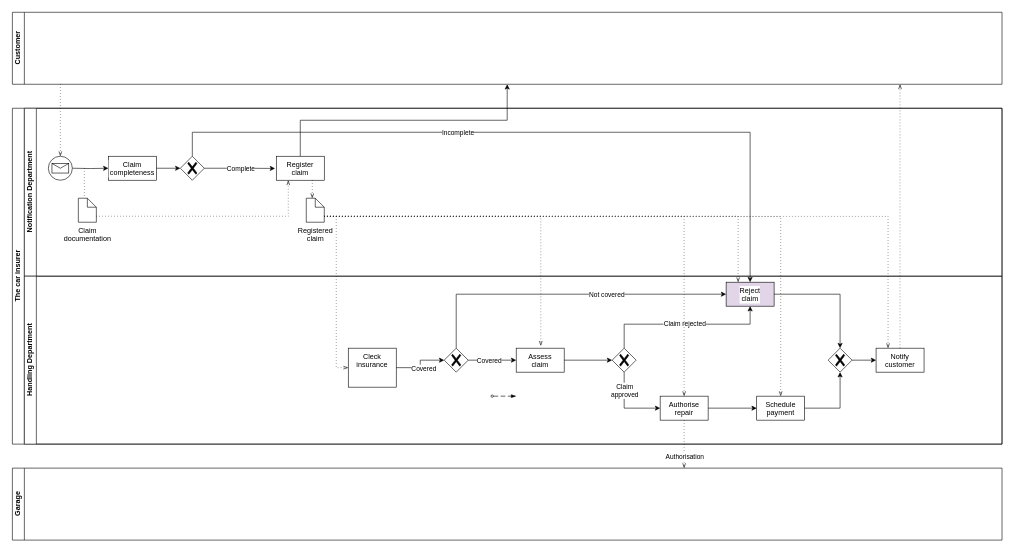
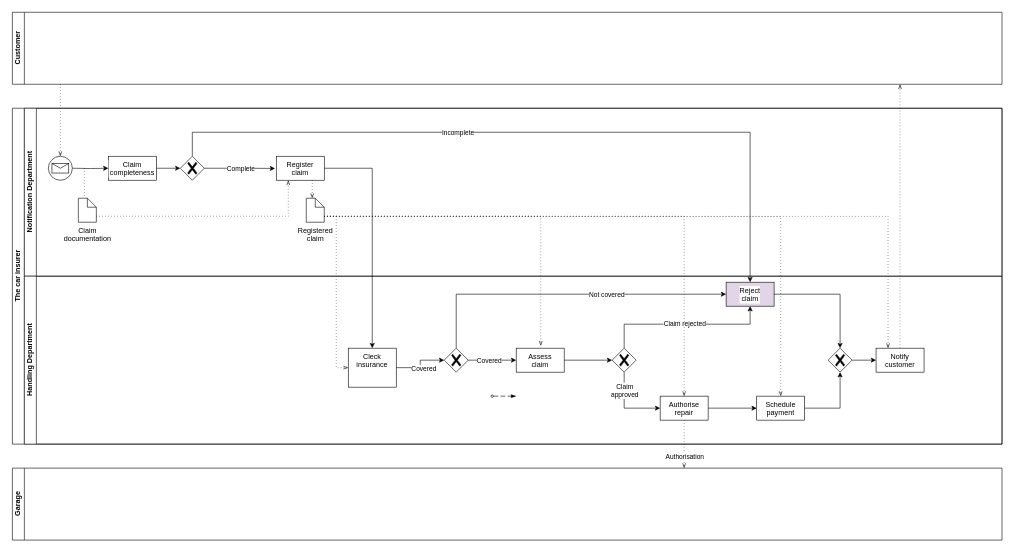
- <mxCell id="4" style="edgeStyle=orthogonalEdgeStyle;rounded=0;orthogonalLoop=1;jettySize=auto;html=1;" parent="3" source="17" target="2" edge="1"><mxGeometry relative="1" as="geometry" /></mxCell>
+ <mxCell id="4" style="edgeStyle=orthogonalEdgeStyle;rounded=0;orthogonalLoop=1;jettySize=auto;html=1;entryX=0.5;entryY=0;entryDx=0;entryDy=0;" parent="3" source="17" target="24" edge="1"><mxGeometry relative="1" as="geometry" /></mxCell>
- <mxCell id="51" value="" style="edgeStyle=elbowEdgeStyle;fontSize=12;html=1;endFill=0;startFill=0;endSize=6;startSize=6;dashed=1;dashPattern=1 4;endArrow=openThin;startArrow=none;rounded=0;entryX=0.25;entryY=0;entryDx=0;entryDy=0;exitX=1;exitY=0.75;exitDx=0;exitDy=0;exitPerimeter=0;" parent="3" source="20" target="25" edge="1"><mxGeometry width="160" relative="1" as="geometry"><mxPoint x="520" y="180" as="sourcePoint" /><mxPoint x="700" y="169.9" as="targetPoint" /><Array as="points"><mxPoint x="1210" y="240" /></Array></mxGeometry></mxCell>
